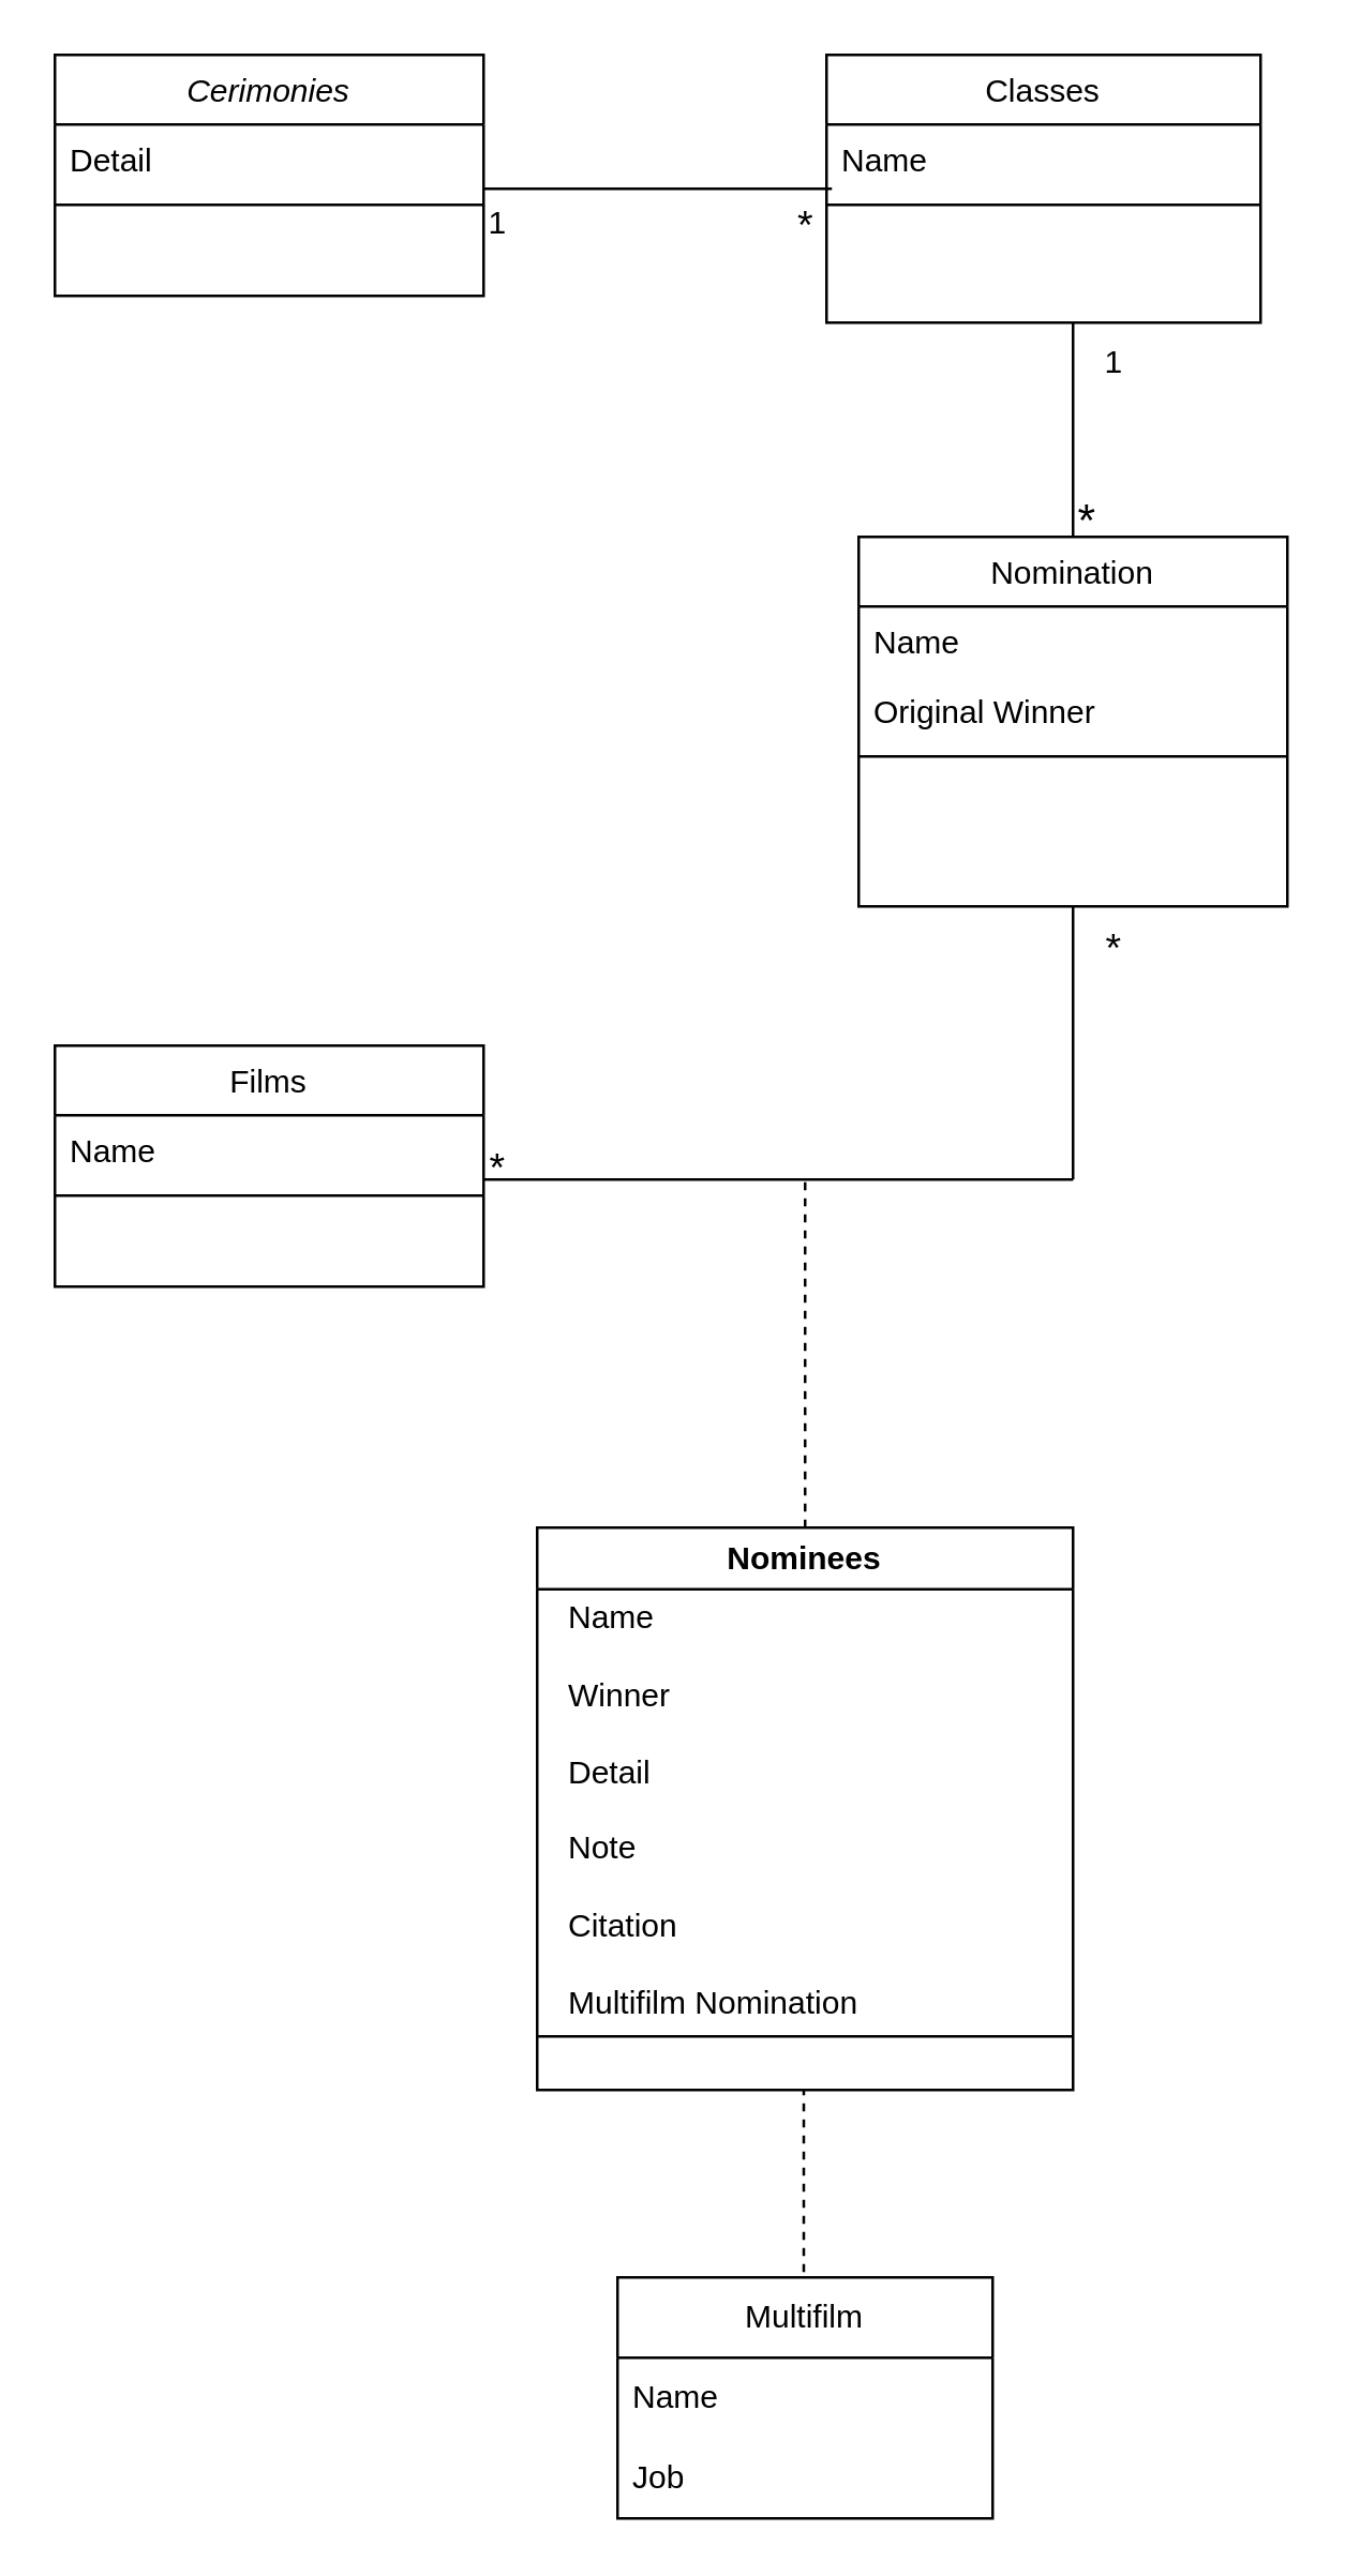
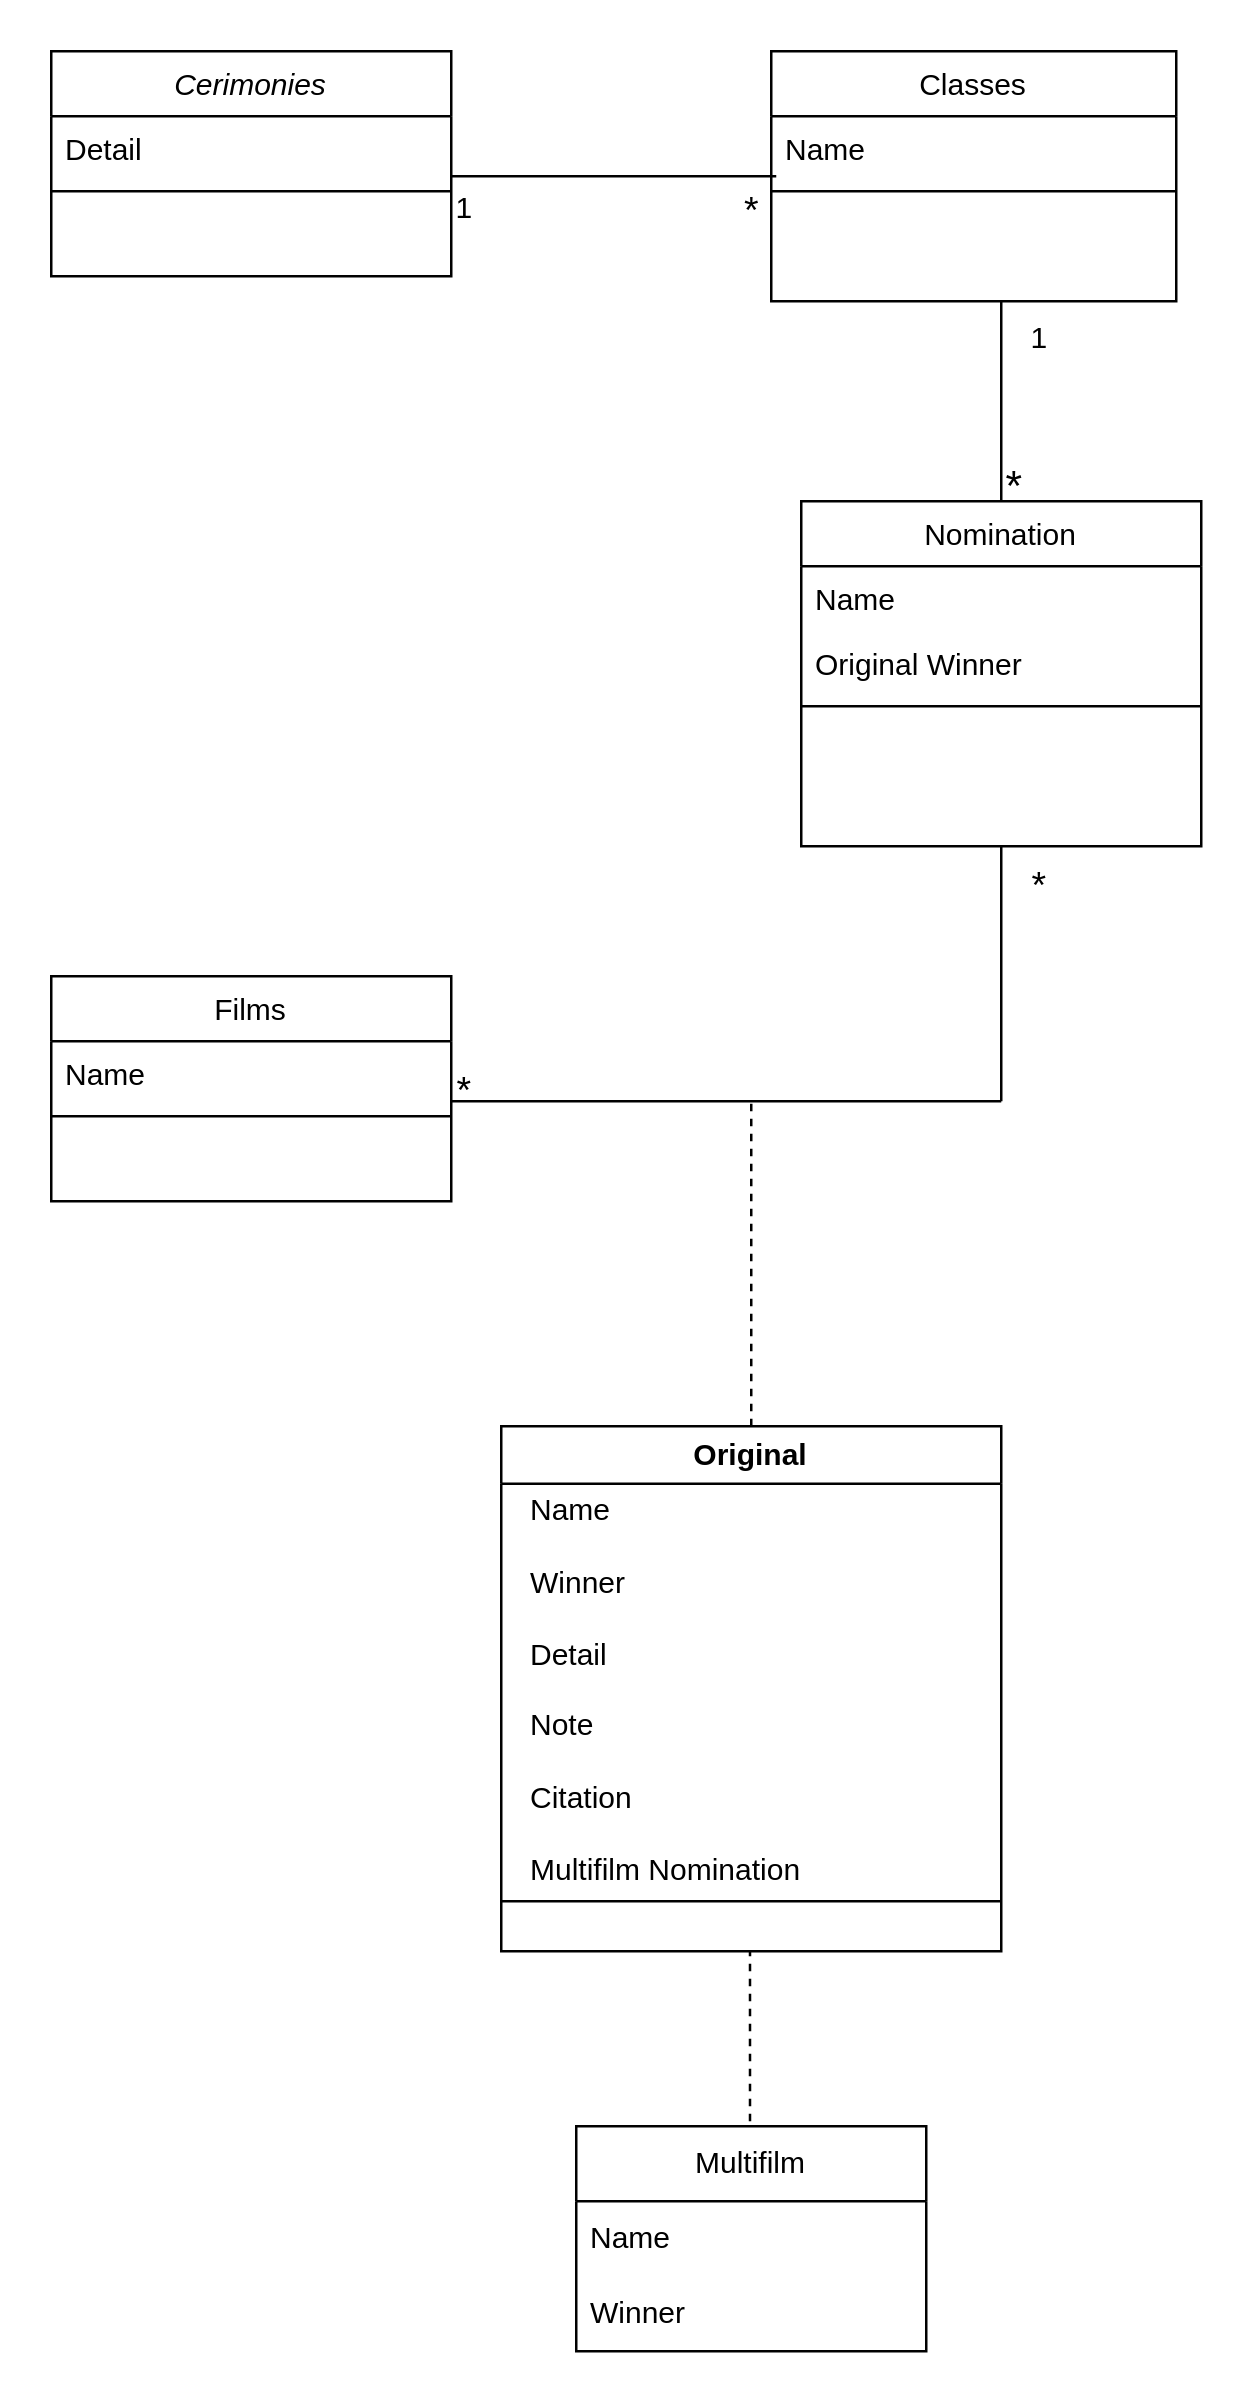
- <mxCell id="16" value="Nominees" style="swimlane;whiteSpace=wrap;html=1;" vertex="1" parent="1"><mxGeometry x="200" y="570" width="200" height="210" as="geometry" /></mxCell>
+ <mxCell id="16" value="Original" style="swimlane;whiteSpace=wrap;html=1;" vertex="1" parent="1"><mxGeometry x="200" y="570" width="200" height="210" as="geometry" /></mxCell>
- <mxCell id="22" value="Job" style="text;strokeColor=none;fillColor=none;align=left;verticalAlign=middle;spacingLeft=4;spacingRight=4;overflow=hidden;points=[[0,0.5],[1,0.5]];portConstraint=eastwest;rotatable=0;whiteSpace=wrap;html=1;" vertex="1" parent="20"><mxGeometry y="60" width="140" height="30" as="geometry" /></mxCell>
+ <mxCell id="22" value="Winner" style="text;strokeColor=none;fillColor=none;align=left;verticalAlign=middle;spacingLeft=4;spacingRight=4;overflow=hidden;points=[[0,0.5],[1,0.5]];portConstraint=eastwest;rotatable=0;whiteSpace=wrap;html=1;" vertex="1" parent="20"><mxGeometry y="60" width="140" height="30" as="geometry" /></mxCell>
